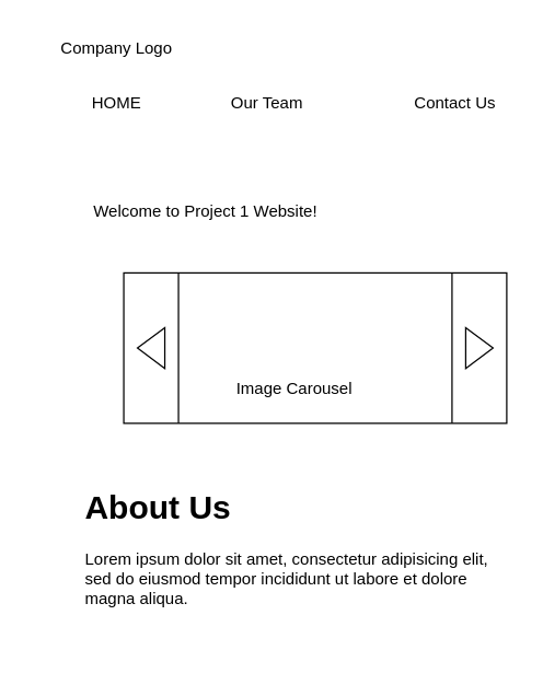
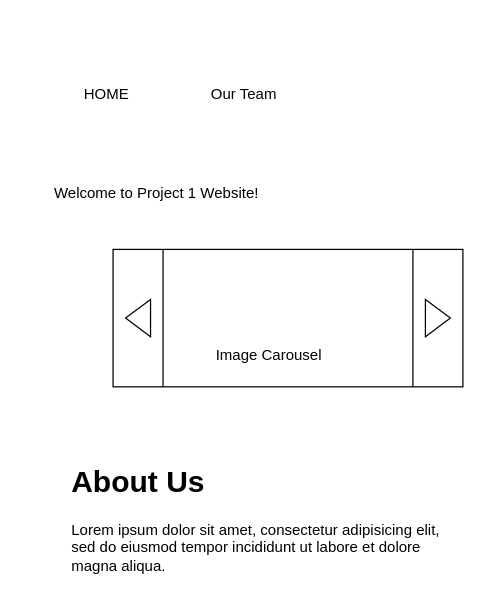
- <mxCell id="7" value="Company Logo" style="text;html=1;align=center;verticalAlign=middle;whiteSpace=wrap;rounded=0;" vertex="1" parent="1"><mxGeometry x="40" y="20" width="90" height="30" as="geometry" /></mxCell>
- <mxCell id="11" value="Contact Us" style="text;html=1;align=center;verticalAlign=middle;whiteSpace=wrap;rounded=0;" vertex="1" parent="1"><mxGeometry x="290" y="60" width="85" height="30" as="geometry" /></mxCell>
- <mxCell id="2" value="Welcome to Project 1 Website!" style="text;html=1;align=center;verticalAlign=middle;whiteSpace=wrap;rounded=0;" vertex="1" parent="1"><mxGeometry x="45" y="139" width="210" height="30" as="geometry" /></mxCell>
+ <mxCell id="2" value="Welcome to Project 1 Website!" style="text;html=1;align=center;verticalAlign=middle;whiteSpace=wrap;rounded=0;" vertex="1" parent="1"><mxGeometry x="20" y="139" width="210" height="30" as="geometry" /></mxCell>
- <mxCell id="8" value="&lt;h1 style=&quot;margin-top: 0px;&quot;&gt;About Us&lt;/h1&gt;&lt;p&gt;Lorem ipsum dolor sit amet, consectetur adipisicing elit, sed do eiusmod tempor incididunt ut labore et dolore magna aliqua.&lt;/p&gt;" style="text;html=1;whiteSpace=wrap;overflow=hidden;rounded=0;" vertex="1" parent="1"><mxGeometry x="60" y="350" width="310" height="120" as="geometry" /></mxCell>
+ <mxCell id="8" value="&lt;h1 style=&quot;margin-top: 0px;&quot;&gt;About Us&lt;/h1&gt;&lt;p&gt;Lorem ipsum dolor sit amet, consectetur adipisicing elit, sed do eiusmod tempor incididunt ut labore et dolore magna aliqua.&lt;/p&gt;" style="text;html=1;whiteSpace=wrap;overflow=hidden;rounded=0;" vertex="1" parent="1"><mxGeometry x="55" y="365" width="310" height="120" as="geometry" /></mxCell>
